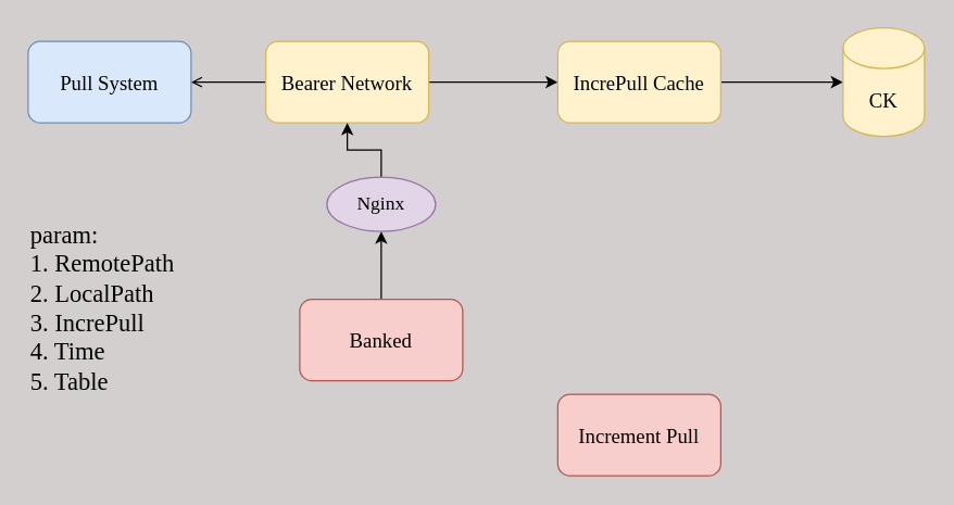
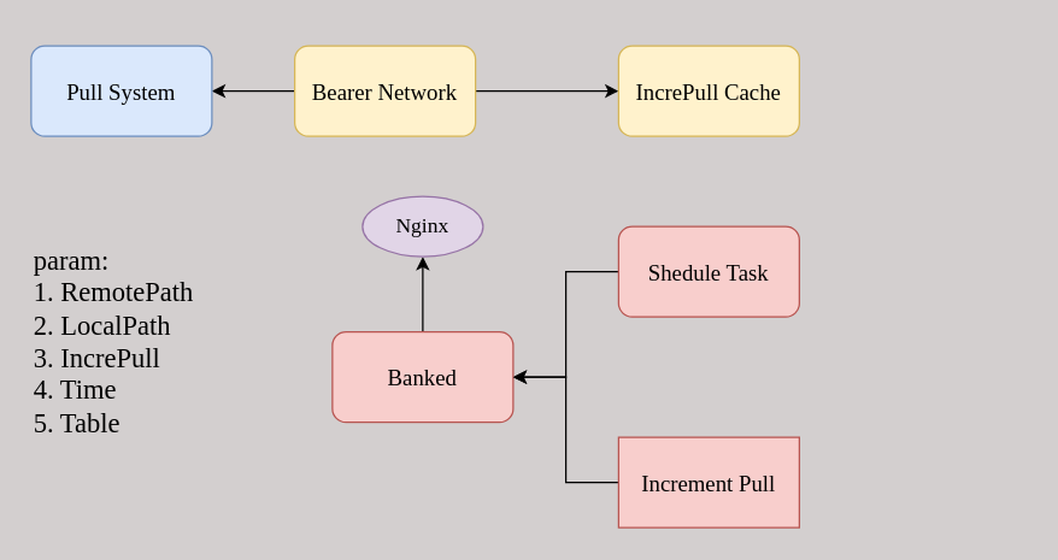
- <mxCell id="2" style="edgeStyle=orthogonalEdgeStyle;rounded=0;orthogonalLoop=1;jettySize=auto;html=1;exitX=0;exitY=0.5;exitDx=0;exitDy=0;entryX=1;entryY=0.5;entryDx=0;entryDy=0;endArrow=open;" edge="1" parent="1" source="4" target="7"><mxGeometry relative="1" as="geometry" /></mxCell>
+ <mxCell id="2" style="edgeStyle=orthogonalEdgeStyle;rounded=0;orthogonalLoop=1;jettySize=auto;html=1;exitX=0;exitY=0.5;exitDx=0;exitDy=0;entryX=1;entryY=0.5;entryDx=0;entryDy=0;" edge="1" parent="1" source="4" target="7"><mxGeometry relative="1" as="geometry" /></mxCell>
- <mxCell id="14" style="edgeStyle=orthogonalEdgeStyle;rounded=0;orthogonalLoop=1;jettySize=auto;html=1;exitX=1;exitY=0.5;exitDx=0;exitDy=0;" edge="1" parent="1" source="15" target="16"><mxGeometry relative="1" as="geometry" /></mxCell>
- <mxCell id="16" value="CK" style="shape=cylinder3;whiteSpace=wrap;html=1;boundedLbl=1;backgroundOutline=1;size=15;fillColor=#fff2cc;strokeColor=#d6b656;fontFamily=Comic Sans MS;fontSize=15;" vertex="1" parent="1"><mxGeometry x="620" y="20" width="60" height="80" as="geometry" /></mxCell>
- <mxCell id="10" style="edgeStyle=orthogonalEdgeStyle;rounded=0;orthogonalLoop=1;jettySize=auto;html=1;exitX=0.5;exitY=0;exitDx=0;exitDy=0;entryX=0.5;entryY=1;entryDx=0;entryDy=0;" edge="1" parent="1" source="11" target="4"><mxGeometry relative="1" as="geometry" /></mxCell>
+ <mxCell id="6" value="Shedule Task" style="rounded=1;whiteSpace=wrap;html=1;fillColor=#f8cecc;strokeColor=#b85450;fontFamily=Comic Sans MS;fontSize=15;" vertex="1" parent="1"><mxGeometry x="410" y="150" width="120" height="60" as="geometry" /></mxCell>
+ <mxCell id="5" style="edgeStyle=orthogonalEdgeStyle;rounded=0;orthogonalLoop=1;jettySize=auto;html=1;exitX=0;exitY=0.5;exitDx=0;exitDy=0;entryX=1;entryY=0.5;entryDx=0;entryDy=0;" edge="1" parent="1" source="6" target="9"><mxGeometry relative="1" as="geometry" /></mxCell>
+ <mxCell id="12" style="edgeStyle=orthogonalEdgeStyle;rounded=0;orthogonalLoop=1;jettySize=auto;html=1;exitX=0;exitY=0.5;exitDx=0;exitDy=0;entryX=1;entryY=0.5;entryDx=0;entryDy=0;" edge="1" parent="1" source="13" target="9"><mxGeometry relative="1" as="geometry" /></mxCell>
- <mxCell id="13" value="Increment Pull" style="rounded=1;whiteSpace=wrap;html=1;fillColor=#f8cecc;strokeColor=#b85450;fontFamily=Comic Sans MS;fontSize=15;" vertex="1" parent="1"><mxGeometry x="410" y="290" width="120" height="60" as="geometry" /></mxCell>
+ <mxCell id="13" value="Increment Pull" style="whiteSpace=wrap;html=1;fillColor=#f8cecc;strokeColor=#b85450;fontFamily=Comic Sans MS;fontSize=15;rounded=0;" vertex="1" parent="1"><mxGeometry x="410" y="290" width="120" height="60" as="geometry" /></mxCell>
